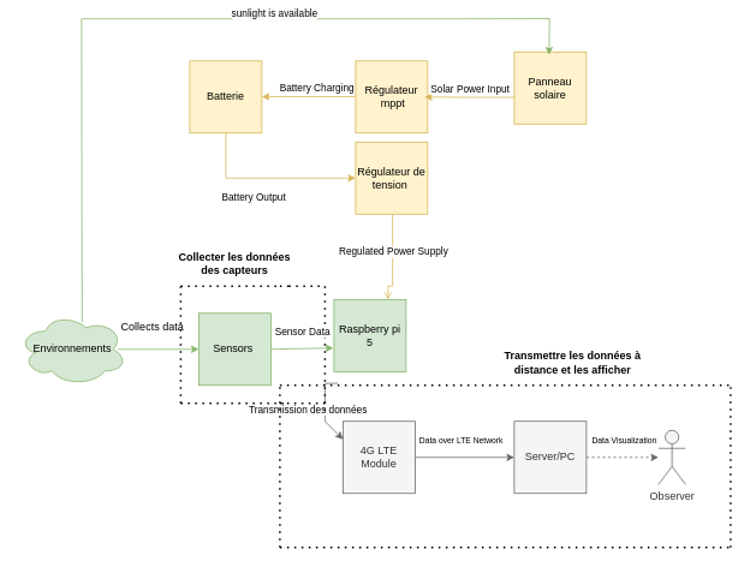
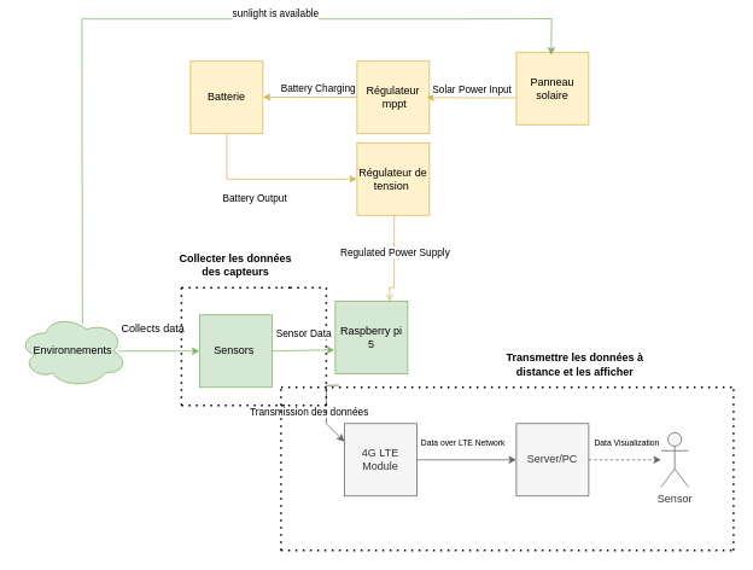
- <mxCell id="14" value="Observer" style="shape=umlActor;verticalLabelPosition=bottom;verticalAlign=top;html=1;outlineConnect=0;fillColor=#f5f5f5;fontColor=#333333;strokeColor=#666666;" parent="1" vertex="1"><mxGeometry x="730" y="477" width="30" height="60" as="geometry" /></mxCell>
+ <mxCell id="14" value="Sensor" style="shape=umlActor;verticalLabelPosition=bottom;verticalAlign=top;html=1;outlineConnect=0;fillColor=#f5f5f5;fontColor=#333333;strokeColor=#666666;" parent="1" vertex="1"><mxGeometry x="730" y="477" width="30" height="60" as="geometry" /></mxCell>
